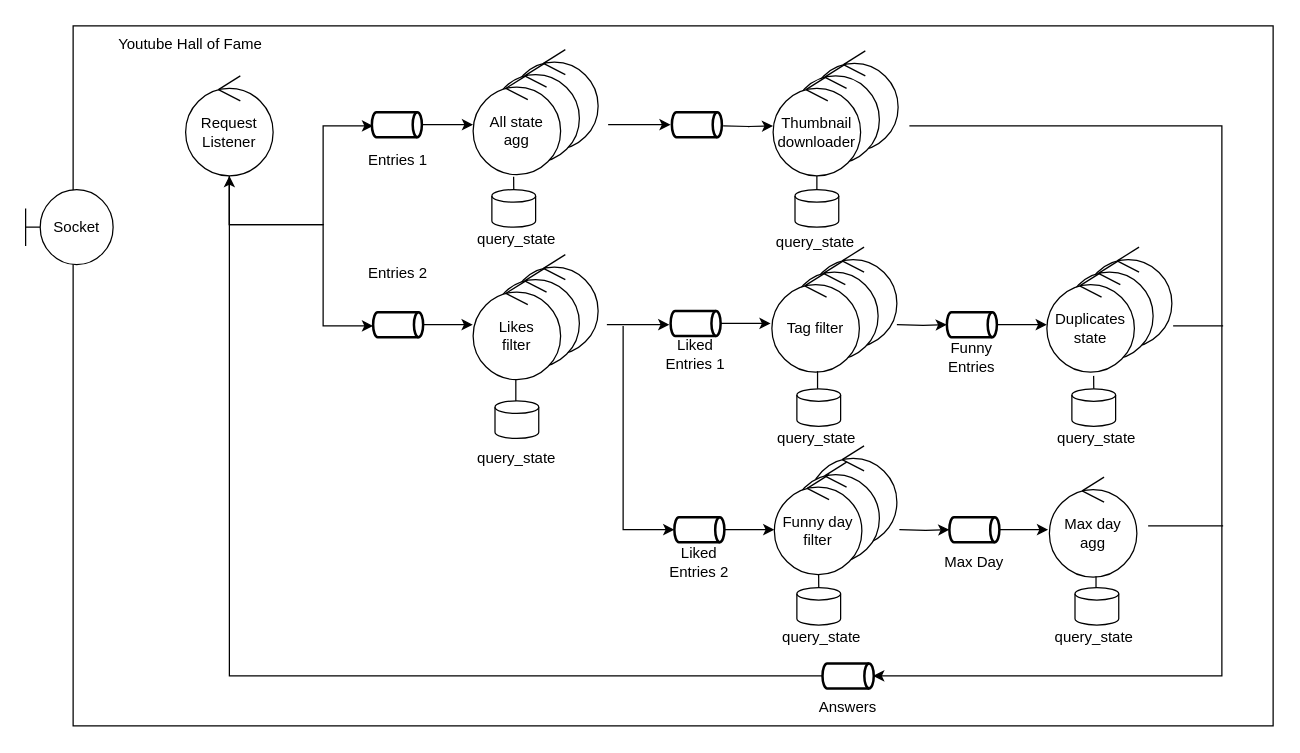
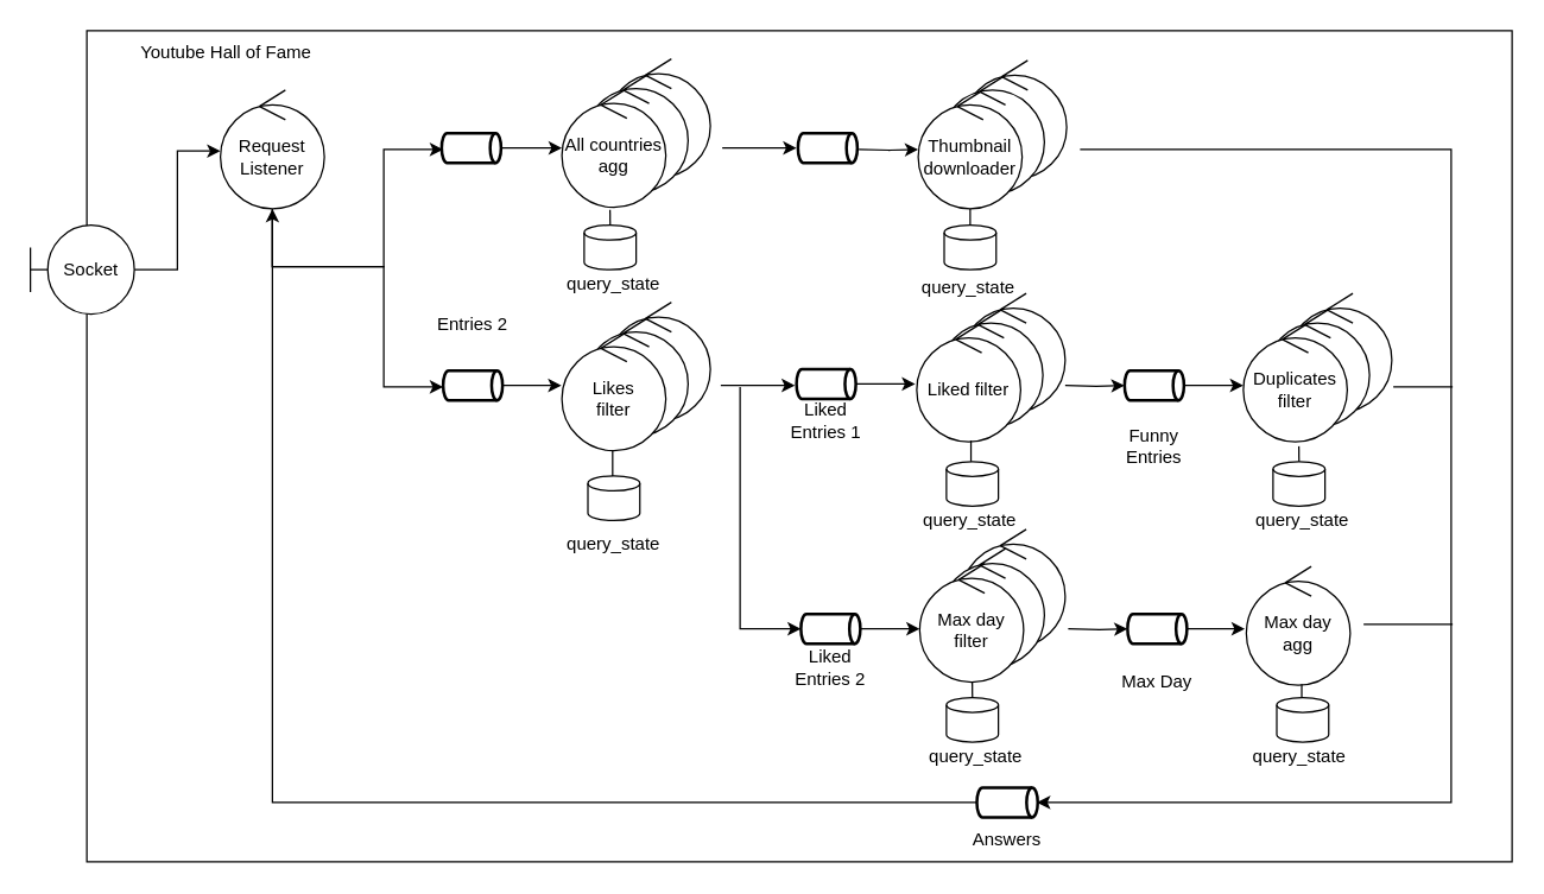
- <mxCell id="39" value="&lt;div&gt;All state&lt;br&gt;&lt;/div&gt;&lt;div&gt;agg&lt;br&gt;&lt;/div&gt;" style="ellipse;shape=umlControl;whiteSpace=wrap;html=1;" parent="1" vertex="1"><mxGeometry x="378" y="59" width="70" height="80" as="geometry" /></mxCell>
+ <mxCell id="39" value="&lt;div&gt;All countries&lt;br&gt;&lt;/div&gt;&lt;div&gt;agg&lt;br&gt;&lt;/div&gt;" style="ellipse;shape=umlControl;whiteSpace=wrap;html=1;" parent="1" vertex="1"><mxGeometry x="378" y="59" width="70" height="80" as="geometry" /></mxCell>
- <mxCell id="47" value="Entries 1" style="text;html=1;strokeColor=none;fillColor=none;align=center;verticalAlign=middle;whiteSpace=wrap;rounded=0;" parent="1" vertex="1"><mxGeometry x="288" y="113" width="60" height="30" as="geometry" /></mxCell>
+ <mxCell id="6" style="edgeStyle=orthogonalEdgeStyle;rounded=0;orthogonalLoop=1;jettySize=auto;html=1;entryX=0;entryY=0.513;entryDx=0;entryDy=0;entryPerimeter=0;" parent="1" source="7" target="5" edge="1"><mxGeometry relative="1" as="geometry" /></mxCell>
- <mxCell id="26" value="Tag filter" style="ellipse;shape=umlControl;whiteSpace=wrap;html=1;" parent="1" vertex="1"><mxGeometry x="617" y="217" width="70" height="80" as="geometry" /></mxCell>
+ <mxCell id="26" value="Liked filter" style="ellipse;shape=umlControl;whiteSpace=wrap;html=1;" parent="1" vertex="1"><mxGeometry x="617" y="217" width="70" height="80" as="geometry" /></mxCell>
- <mxCell id="33" value="&lt;div&gt;Duplicates&lt;/div&gt;&lt;div&gt;state&lt;br&gt;&lt;/div&gt;" style="ellipse;shape=umlControl;whiteSpace=wrap;html=1;" parent="1" vertex="1"><mxGeometry x="837" y="217" width="70" height="80" as="geometry" /></mxCell>
+ <mxCell id="33" value="&lt;div&gt;Duplicates&lt;/div&gt;&lt;div&gt;filter&lt;br&gt;&lt;/div&gt;" style="ellipse;shape=umlControl;whiteSpace=wrap;html=1;" parent="1" vertex="1"><mxGeometry x="837" y="217" width="70" height="80" as="geometry" /></mxCell>
- <mxCell id="30" value="&lt;div&gt;Funny&lt;/div&gt;&lt;div&gt;Entries&lt;br&gt;&lt;/div&gt;" style="text;html=1;strokeColor=none;fillColor=none;align=center;verticalAlign=middle;whiteSpace=wrap;rounded=0;" parent="1" vertex="1"><mxGeometry x="747" y="270" width="60" height="30" as="geometry" /></mxCell>
+ <mxCell id="30" value="&lt;div&gt;Funny&lt;/div&gt;&lt;div&gt;Entries&lt;br&gt;&lt;/div&gt;" style="text;html=1;strokeColor=none;fillColor=none;align=center;verticalAlign=middle;whiteSpace=wrap;rounded=0;" parent="1" vertex="1"><mxGeometry x="747" y="285" width="60" height="30" as="geometry" /></mxCell>
- <mxCell id="18" value="&lt;div&gt;Funny day&lt;/div&gt;&lt;div&gt;filter&lt;br&gt;&lt;/div&gt;" style="ellipse;shape=umlControl;whiteSpace=wrap;html=1;" parent="1" vertex="1"><mxGeometry x="619" y="379" width="70" height="80" as="geometry" /></mxCell>
+ <mxCell id="18" value="&lt;div&gt;Max day&lt;/div&gt;&lt;div&gt;filter&lt;br&gt;&lt;/div&gt;" style="ellipse;shape=umlControl;whiteSpace=wrap;html=1;" parent="1" vertex="1"><mxGeometry x="619" y="379" width="70" height="80" as="geometry" /></mxCell>
- <mxCell id="23" value="&lt;div&gt;Max Day&lt;/div&gt;" style="text;html=1;strokeColor=none;fillColor=none;align=center;verticalAlign=middle;whiteSpace=wrap;rounded=0;" parent="1" vertex="1"><mxGeometry x="749" y="434" width="60" height="30" as="geometry" /></mxCell>
+ <mxCell id="23" value="&lt;div&gt;Max Day&lt;/div&gt;" style="text;html=1;strokeColor=none;fillColor=none;align=center;verticalAlign=middle;whiteSpace=wrap;rounded=0;" parent="1" vertex="1"><mxGeometry x="749" y="444" width="60" height="30" as="geometry" /></mxCell>
